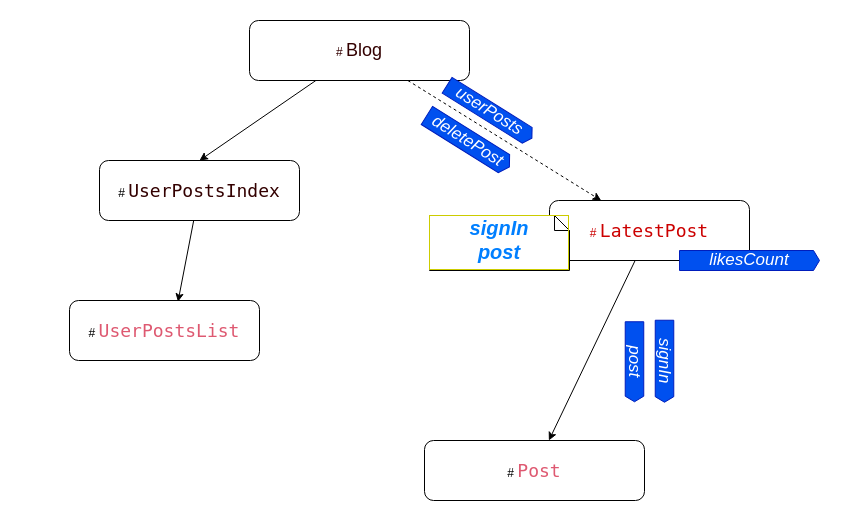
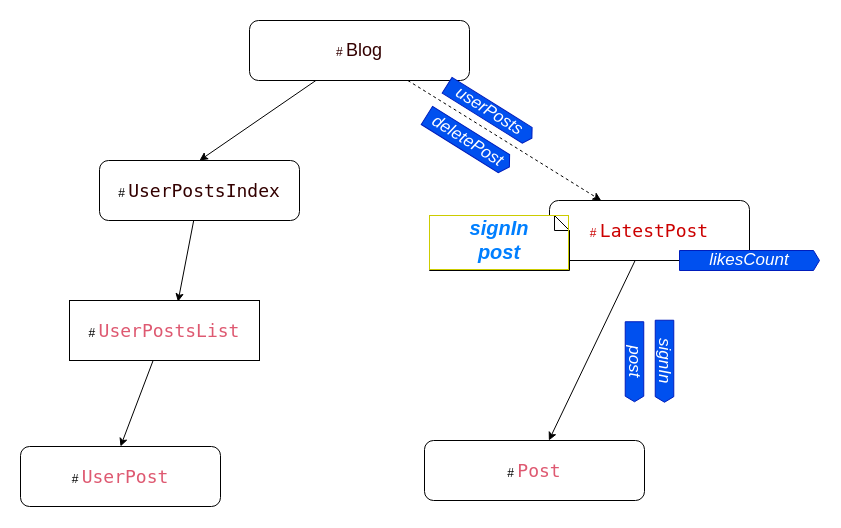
- <mxCell id="10" value="# &lt;font color=&quot;#de5971&quot; face=&quot;Droid Sans Mono, monospace, monospace&quot;&gt;&lt;span style=&quot;font-size: 18px;&quot;&gt;UserPostsList&lt;br&gt;&lt;/span&gt;&lt;/font&gt;" style="rounded=1;whiteSpace=wrap;html=1;labelBackgroundColor=default;" parent="1" vertex="1"><mxGeometry x="69" y="300" width="190" height="60" as="geometry" /></mxCell>
+ <mxCell id="10" value="# &lt;font color=&quot;#de5971&quot; face=&quot;Droid Sans Mono, monospace, monospace&quot;&gt;&lt;span style=&quot;font-size: 18px;&quot;&gt;UserPostsList&lt;br&gt;&lt;/span&gt;&lt;/font&gt;" style="whiteSpace=wrap;html=1;labelBackgroundColor=default;rounded=0;" parent="1" vertex="1"><mxGeometry x="69" y="300" width="190" height="60" as="geometry" /></mxCell>
+ <mxCell id="9" style="edgeStyle=none;html=1;entryX=0.5;entryY=0;entryDx=0;entryDy=0;" parent="1" source="10" target="8" edge="1"><mxGeometry relative="1" as="geometry" /></mxCell>
+ <mxCell id="8" value="# &lt;font color=&quot;#de5971&quot; face=&quot;Droid Sans Mono, monospace, monospace&quot;&gt;&lt;span style=&quot;font-size: 18px;&quot;&gt;UserPost&lt;/span&gt;&lt;/font&gt;" style="rounded=1;whiteSpace=wrap;html=1;labelBackgroundColor=default;" parent="1" vertex="1"><mxGeometry x="20" y="446" width="200" height="60" as="geometry" /></mxCell>
